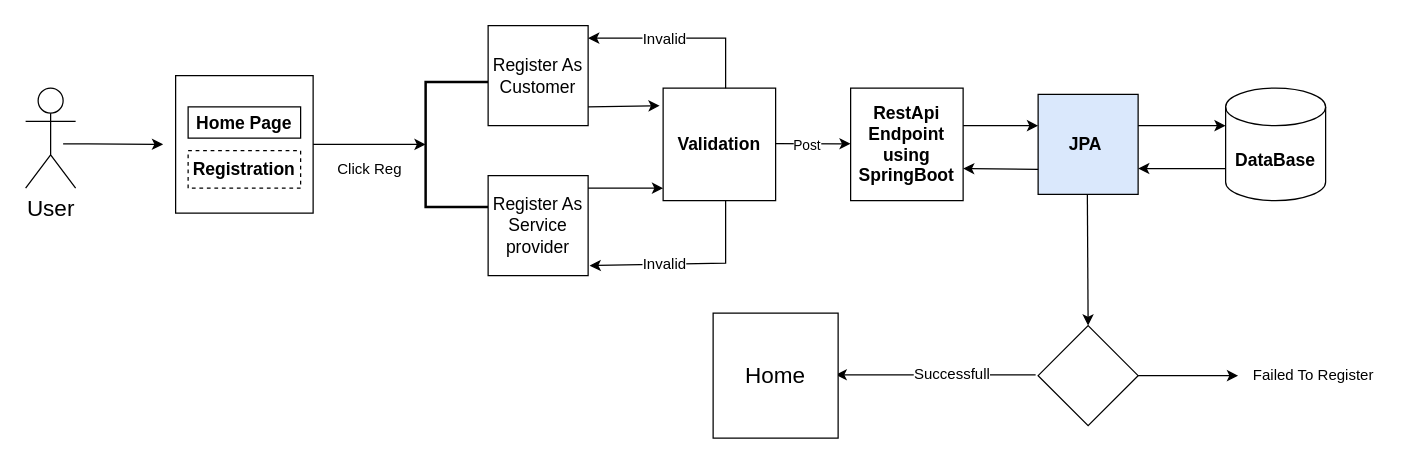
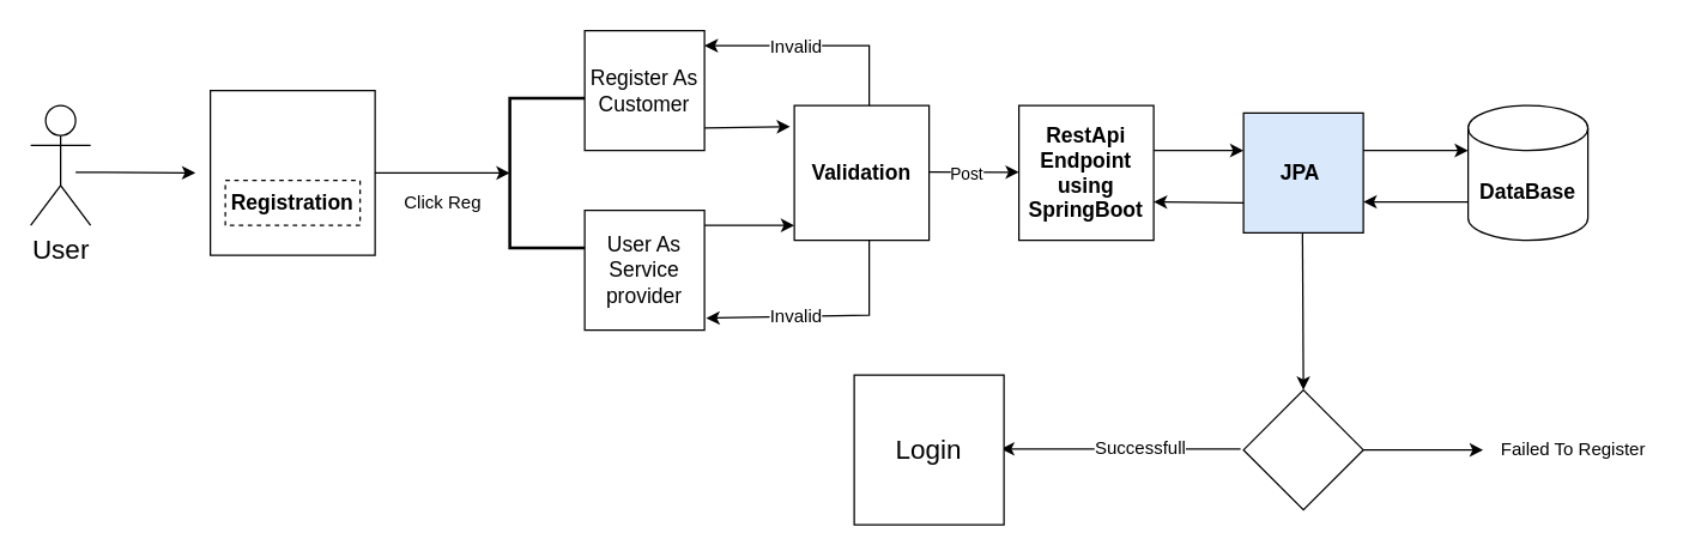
- <mxCell id="4" value="&lt;font style=&quot;font-size: 14px;&quot;&gt;&lt;b&gt;Home Page&lt;/b&gt;&lt;/font&gt;" style="rounded=0;whiteSpace=wrap;html=1;" vertex="1" parent="1"><mxGeometry x="150" y="85" width="90" height="25" as="geometry" /></mxCell>
- <mxCell id="11" value="&lt;font style=&quot;font-size: 14px;&quot;&gt;Register As Service provider&lt;/font&gt;" style="whiteSpace=wrap;html=1;aspect=fixed;" vertex="1" parent="1"><mxGeometry x="390" y="140" width="80" height="80" as="geometry" /></mxCell>
+ <mxCell id="11" value="&lt;font style=&quot;font-size: 14px;&quot;&gt;User As Service provider&lt;/font&gt;" style="whiteSpace=wrap;html=1;aspect=fixed;" vertex="1" parent="1"><mxGeometry x="390" y="140" width="80" height="80" as="geometry" /></mxCell>
- <mxCell id="32" value="&lt;font style=&quot;font-size: 18px;&quot;&gt;Home&lt;/font&gt;" style="whiteSpace=wrap;html=1;aspect=fixed;" vertex="1" parent="1"><mxGeometry x="570" y="250" width="100" height="100" as="geometry" /></mxCell>
+ <mxCell id="32" value="&lt;font style=&quot;font-size: 18px;&quot;&gt;Login&lt;/font&gt;" style="whiteSpace=wrap;html=1;aspect=fixed;" vertex="1" parent="1"><mxGeometry x="570" y="250" width="100" height="100" as="geometry" /></mxCell>
